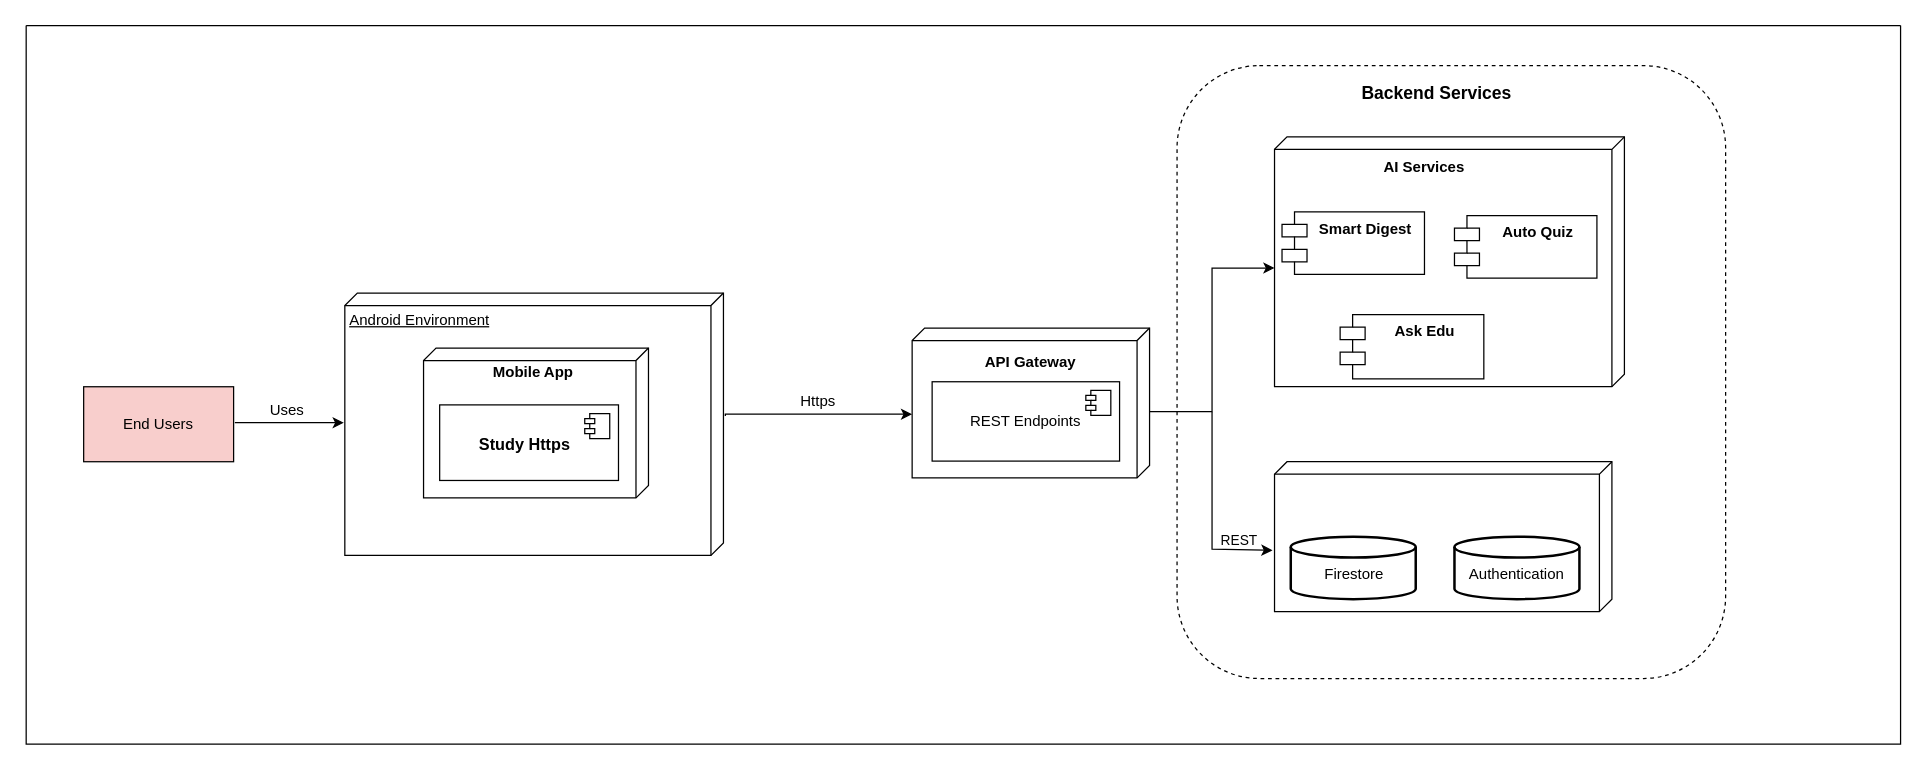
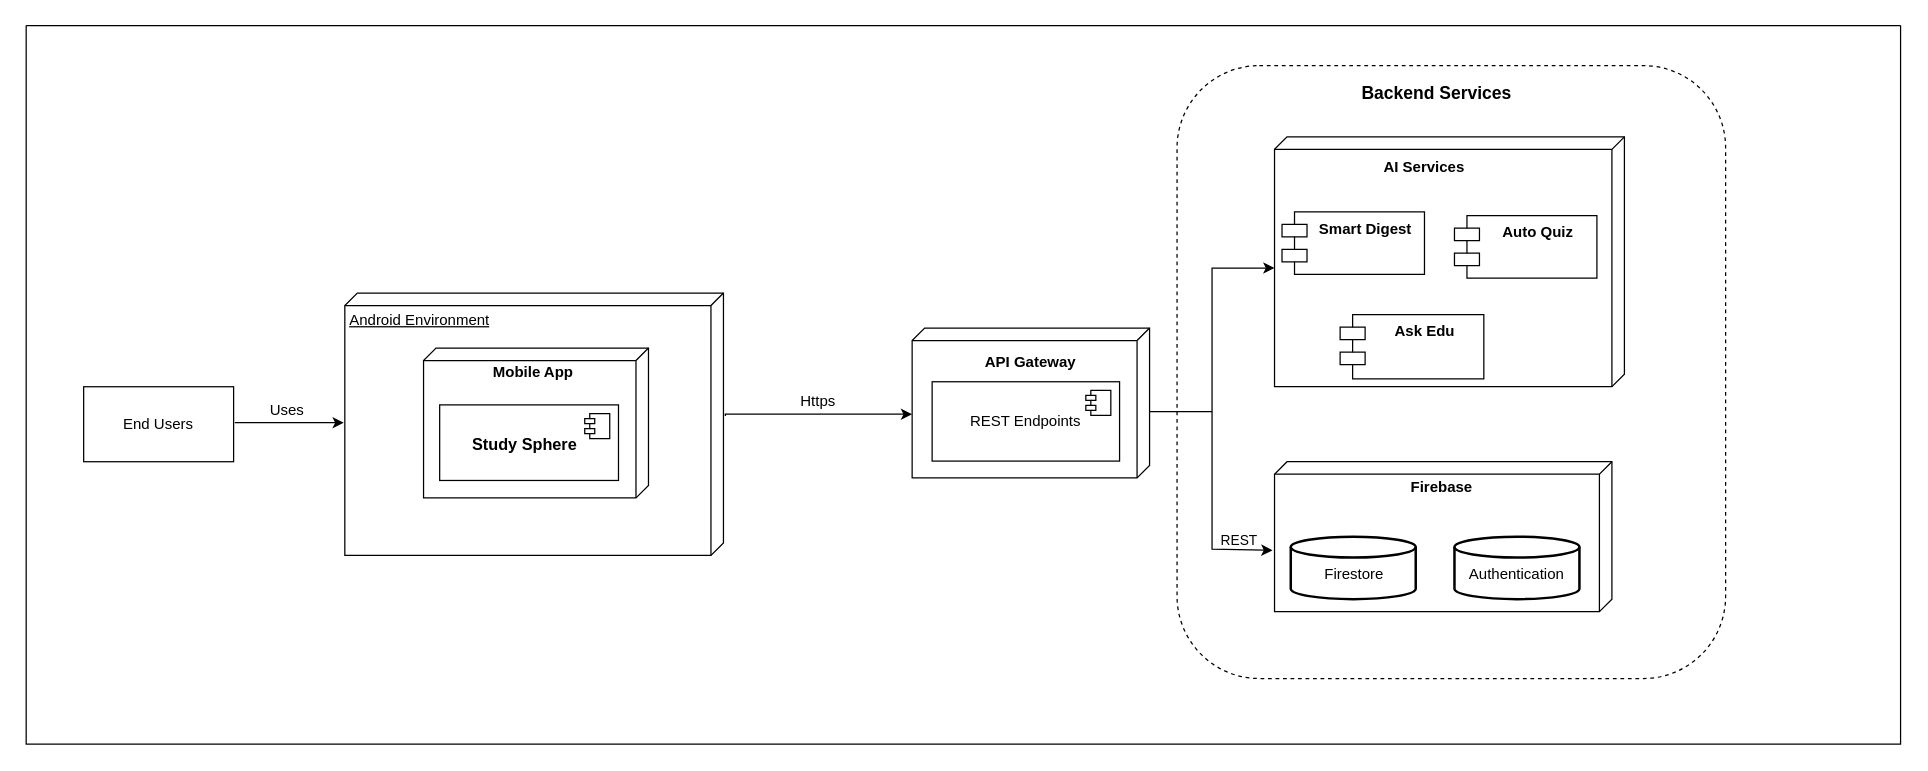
- <mxCell id="5" value="End Users" style="rounded=0;whiteSpace=wrap;html=1;fillColor=#f8cecc;" parent="1" vertex="1"><mxGeometry x="66" y="309" width="120" height="60" as="geometry" /></mxCell>
+ <mxCell id="5" value="End Users" style="rounded=0;whiteSpace=wrap;html=1;" parent="1" vertex="1"><mxGeometry x="66" y="309" width="120" height="60" as="geometry" /></mxCell>
- <mxCell id="28" value="Study Https&amp;nbsp;" style="text;strokeColor=none;align=center;fillColor=none;html=1;verticalAlign=middle;whiteSpace=wrap;rounded=0;fontStyle=1;fontSize=13;" parent="25" vertex="1"><mxGeometry x="22.783" y="26.81" width="108.406" height="28.571" as="geometry" /></mxCell>
+ <mxCell id="28" value="Study Sphere&amp;nbsp;" style="text;strokeColor=none;align=center;fillColor=none;html=1;verticalAlign=middle;whiteSpace=wrap;rounded=0;fontStyle=1;fontSize=13;" parent="25" vertex="1"><mxGeometry x="22.783" y="26.81" width="108.406" height="28.571" as="geometry" /></mxCell>
+ <mxCell id="8" value="Firebase&lt;div&gt;&lt;br&gt;&lt;/div&gt;" style="text;strokeColor=none;align=center;fillColor=none;html=1;verticalAlign=middle;whiteSpace=wrap;rounded=0;fontStyle=1" parent="6" vertex="1"><mxGeometry x="74" y="13" width="120" height="30" as="geometry" /></mxCell>
